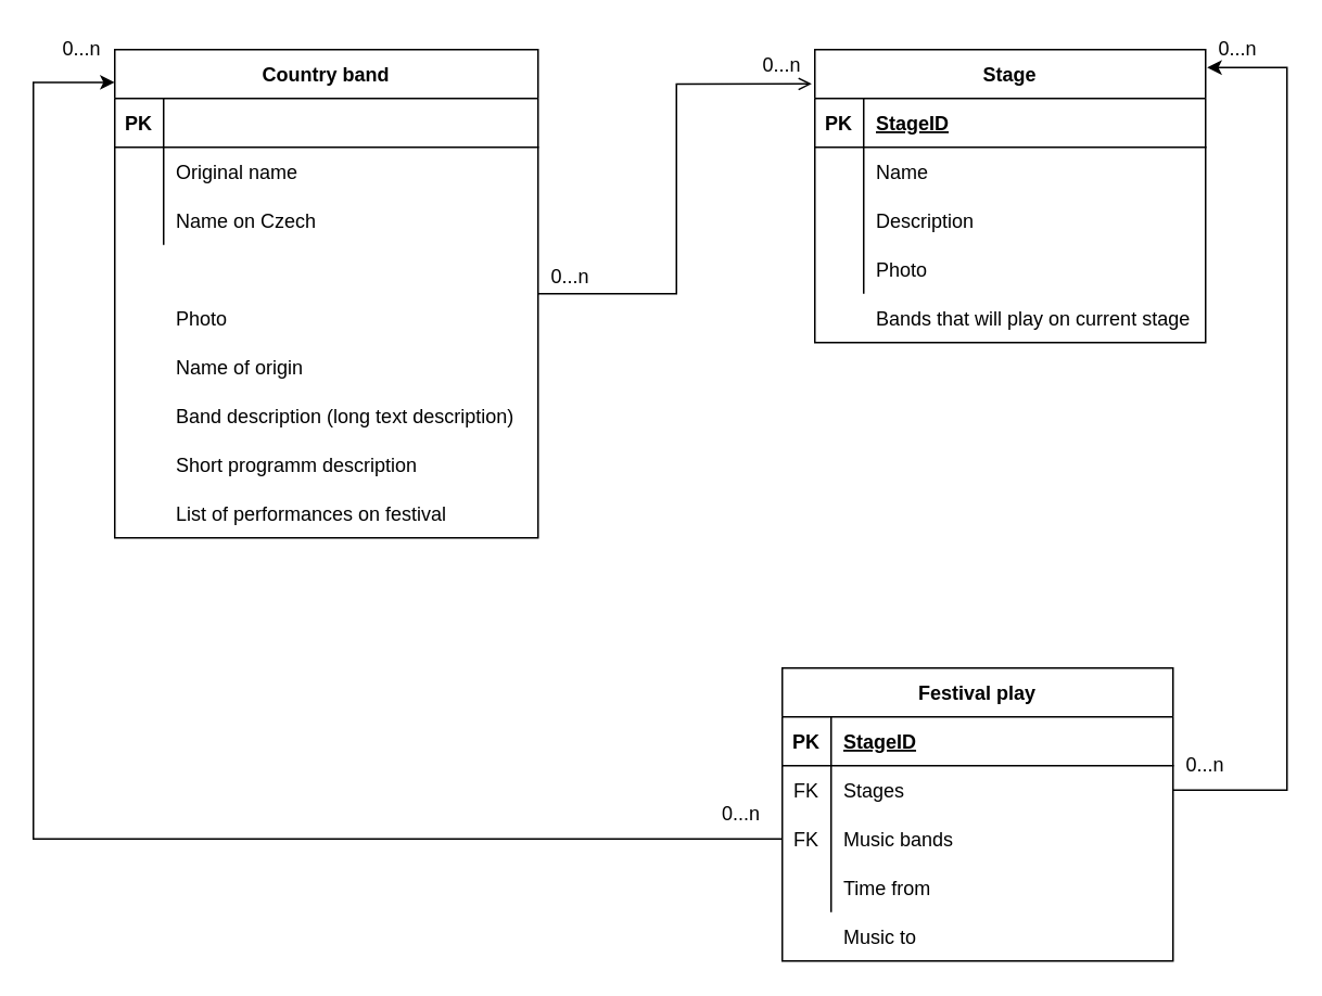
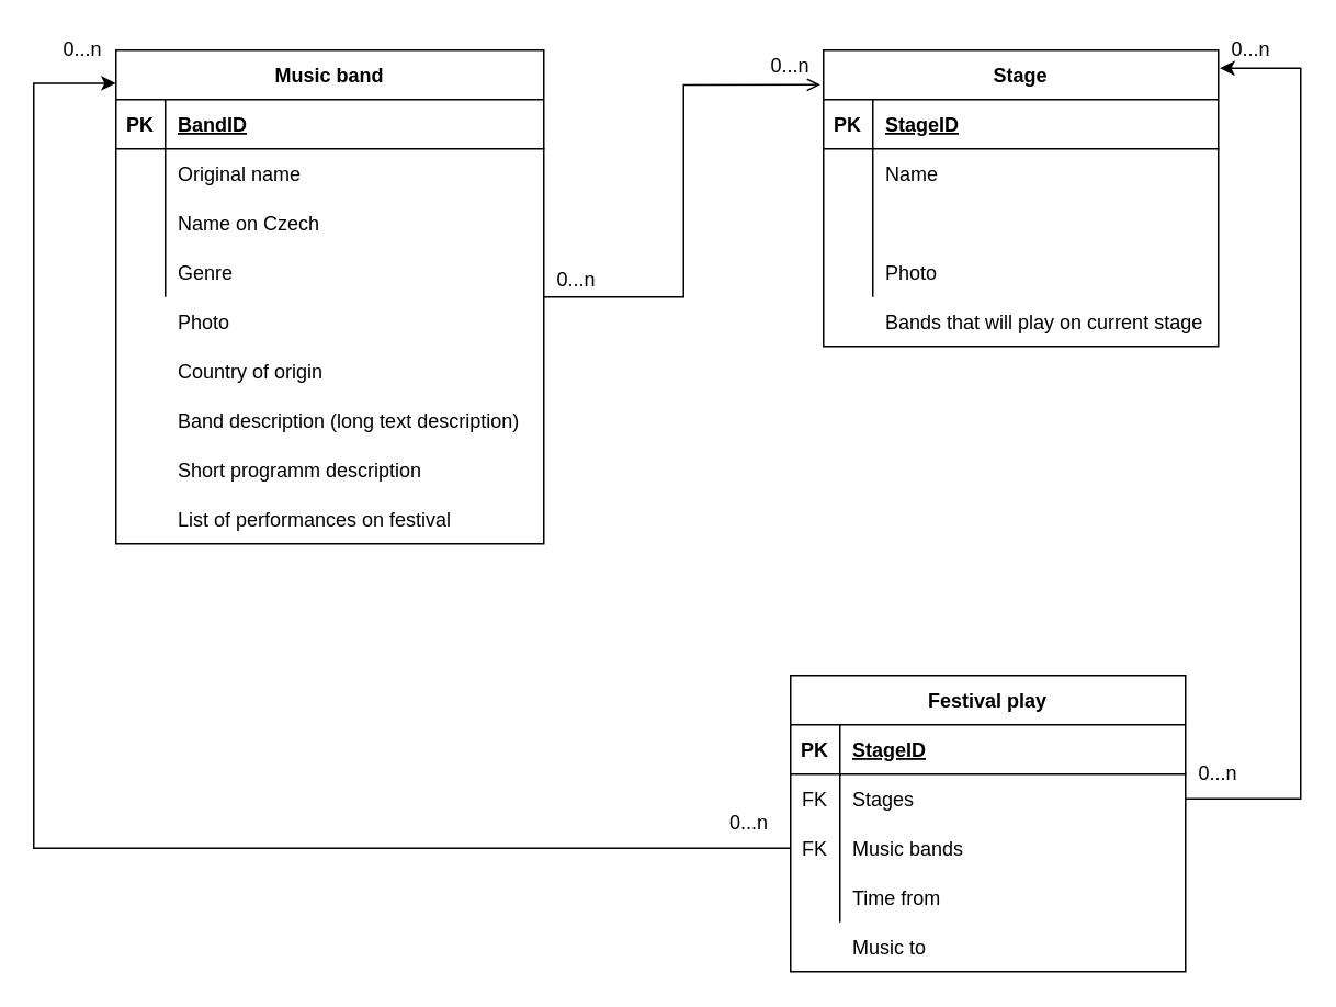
- <mxCell id="3" value="Country band" style="shape=table;startSize=30;container=1;collapsible=1;childLayout=tableLayout;fixedRows=1;rowLines=0;fontStyle=1;align=center;resizeLast=1;" vertex="1" parent="1"><mxGeometry x="70" y="30" width="260" height="300" as="geometry" /></mxCell>
+ <mxCell id="3" value="Music band" style="shape=table;startSize=30;container=1;collapsible=1;childLayout=tableLayout;fixedRows=1;rowLines=0;fontStyle=1;align=center;resizeLast=1;" vertex="1" parent="1"><mxGeometry x="70" y="30" width="260" height="300" as="geometry" /></mxCell>
+ <mxCell id="6" value="BandID" style="shape=partialRectangle;connectable=0;fillColor=none;top=0;left=0;bottom=0;right=0;align=left;spacingLeft=6;fontStyle=5;overflow=hidden;" vertex="1" parent="4"><mxGeometry x="30" width="230" height="30" as="geometry" /></mxCell>
- <mxCell id="30" value="Description" style="shape=partialRectangle;connectable=0;fillColor=none;top=0;left=0;bottom=0;right=0;align=left;spacingLeft=6;overflow=hidden;" vertex="1" parent="28"><mxGeometry x="30" width="210" height="30" as="geometry" /></mxCell>
+ <mxCell id="15" value="Genre" style="shape=partialRectangle;connectable=0;fillColor=none;top=0;left=0;bottom=0;right=0;align=left;spacingLeft=6;overflow=hidden;" vertex="1" parent="13"><mxGeometry x="30" width="230" height="30" as="geometry" /></mxCell>
- <mxCell id="20" value="Name of origin" style="shape=partialRectangle;connectable=0;fillColor=none;top=0;left=0;bottom=0;right=0;align=left;spacingLeft=6;overflow=hidden;" vertex="1" parent="1"><mxGeometry x="100" y="210" width="150" height="30" as="geometry" /></mxCell>
+ <mxCell id="20" value="Country of origin" style="shape=partialRectangle;connectable=0;fillColor=none;top=0;left=0;bottom=0;right=0;align=left;spacingLeft=6;overflow=hidden;" vertex="1" parent="1"><mxGeometry x="100" y="210" width="150" height="30" as="geometry" /></mxCell>
